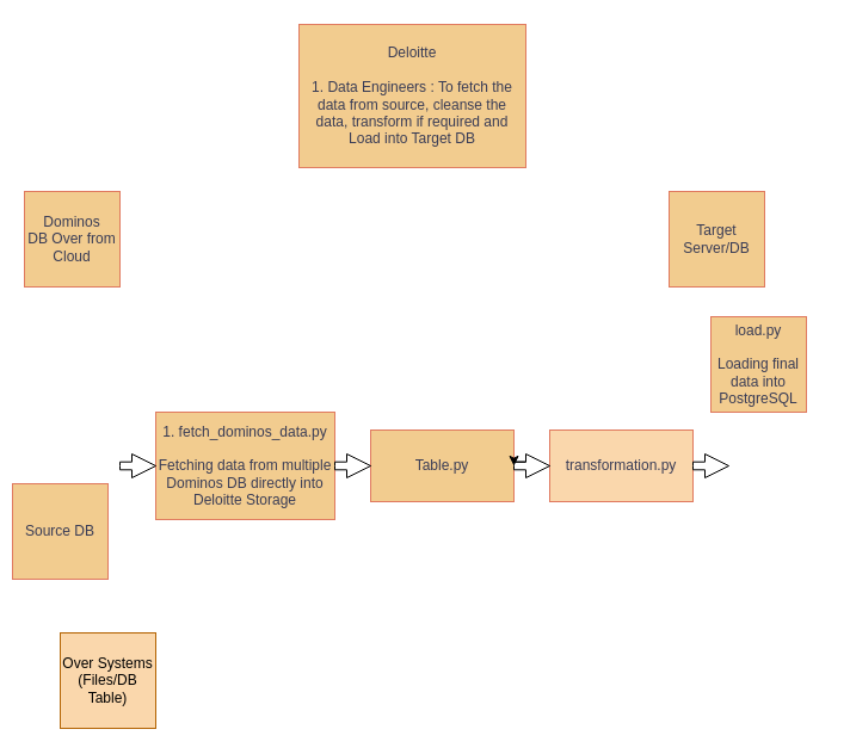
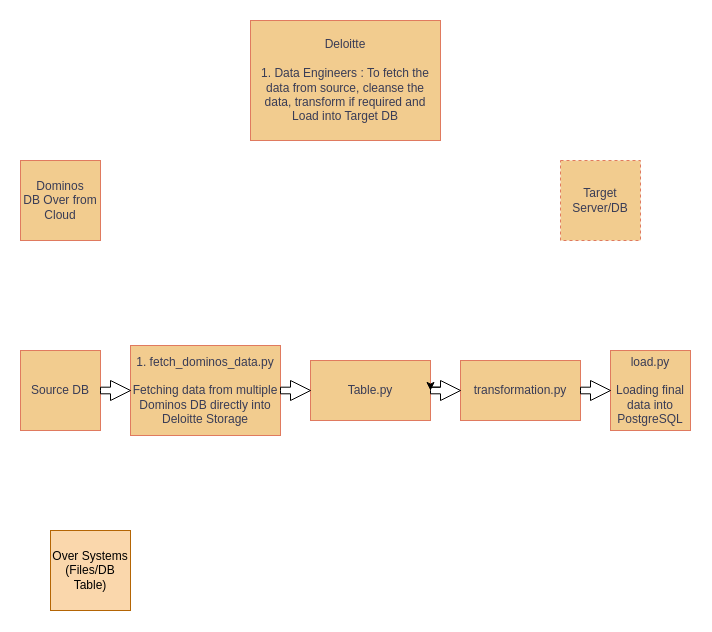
- <mxCell id="3" value="Target Server/DB" style="whiteSpace=wrap;html=1;aspect=fixed;labelBackgroundColor=none;fillColor=#F2CC8F;strokeColor=#E07A5F;fontColor=#393C56;" parent="1" vertex="1"><mxGeometry x="560" y="160" width="80" height="80" as="geometry" /></mxCell>
+ <mxCell id="3" value="Target Server/DB" style="whiteSpace=wrap;html=1;aspect=fixed;labelBackgroundColor=none;fillColor=#F2CC8F;strokeColor=#E07A5F;fontColor=#393C56;dashed=1;" parent="1" vertex="1"><mxGeometry x="560" y="160" width="80" height="80" as="geometry" /></mxCell>
- <mxCell id="6" value="load.py&lt;br&gt;&lt;br&gt;Loading final data into PostgreSQL" style="whiteSpace=wrap;html=1;aspect=fixed;labelBackgroundColor=none;fillColor=#F2CC8F;strokeColor=#E07A5F;fontColor=#393C56;" parent="1" vertex="1"><mxGeometry x="595" y="265" width="80" height="80" as="geometry" /></mxCell>
+ <mxCell id="6" value="load.py&lt;br&gt;&lt;br&gt;Loading final data into PostgreSQL" style="whiteSpace=wrap;html=1;aspect=fixed;labelBackgroundColor=none;fillColor=#F2CC8F;strokeColor=#E07A5F;fontColor=#393C56;" parent="1" vertex="1"><mxGeometry x="610" y="350" width="80" height="80" as="geometry" /></mxCell>
- <mxCell id="7" value="transformation.py" style="rounded=0;whiteSpace=wrap;html=1;labelBackgroundColor=none;fillColor=#fad7ac;strokeColor=#E07A5F;fontColor=#393C56;" parent="1" vertex="1"><mxGeometry x="460" y="360" width="120" height="60" as="geometry" /></mxCell>
+ <mxCell id="7" value="transformation.py" style="rounded=0;whiteSpace=wrap;html=1;labelBackgroundColor=none;fillColor=#F2CC8F;strokeColor=#E07A5F;fontColor=#393C56;" parent="1" vertex="1"><mxGeometry x="460" y="360" width="120" height="60" as="geometry" /></mxCell>
- <mxCell id="5" value="Source DB" style="whiteSpace=wrap;html=1;aspect=fixed;labelBackgroundColor=none;fillColor=#F2CC8F;strokeColor=#E07A5F;fontColor=#393C56;" parent="1" vertex="1"><mxGeometry x="10" y="405" width="80" height="80" as="geometry" /></mxCell>
+ <mxCell id="5" value="Source DB" style="whiteSpace=wrap;html=1;aspect=fixed;labelBackgroundColor=none;fillColor=#F2CC8F;strokeColor=#E07A5F;fontColor=#393C56;" parent="1" vertex="1"><mxGeometry x="20" y="350" width="80" height="80" as="geometry" /></mxCell>
